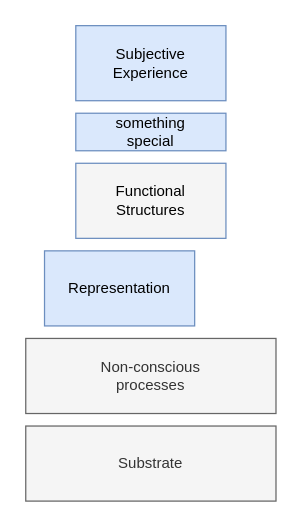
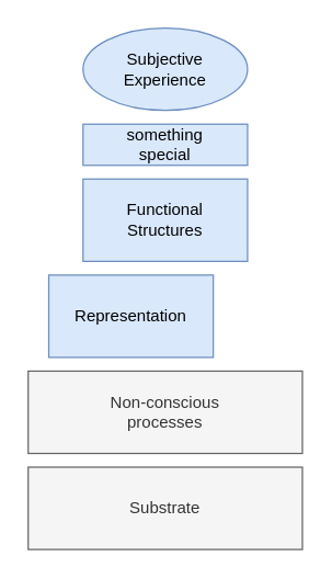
- <mxCell id="2" value="Subjective Experience" style="rounded=0;whiteSpace=wrap;html=1;fillColor=#dae8fc;strokeColor=#6c8ebf;" parent="1" vertex="1"><mxGeometry x="60" y="20" width="120" height="60" as="geometry" /></mxCell>
+ <mxCell id="2" value="Subjective Experience" style="ellipse;whiteSpace=wrap;html=1;fillColor=#dae8fc;strokeColor=#6c8ebf;" parent="1" vertex="1"><mxGeometry x="60" y="20" width="120" height="60" as="geometry" /></mxCell>
- <mxCell id="4" value="Functional&lt;br&gt;Structures" style="rounded=0;whiteSpace=wrap;html=1;fillColor=#f5f5f5;strokeColor=#6c8ebf;" parent="1" vertex="1"><mxGeometry x="60" y="130" width="120" height="60" as="geometry" /></mxCell>
+ <mxCell id="4" value="Functional&lt;br&gt;Structures" style="rounded=0;whiteSpace=wrap;html=1;fillColor=#dae8fc;strokeColor=#6c8ebf;" parent="1" vertex="1"><mxGeometry x="60" y="130" width="120" height="60" as="geometry" /></mxCell>
